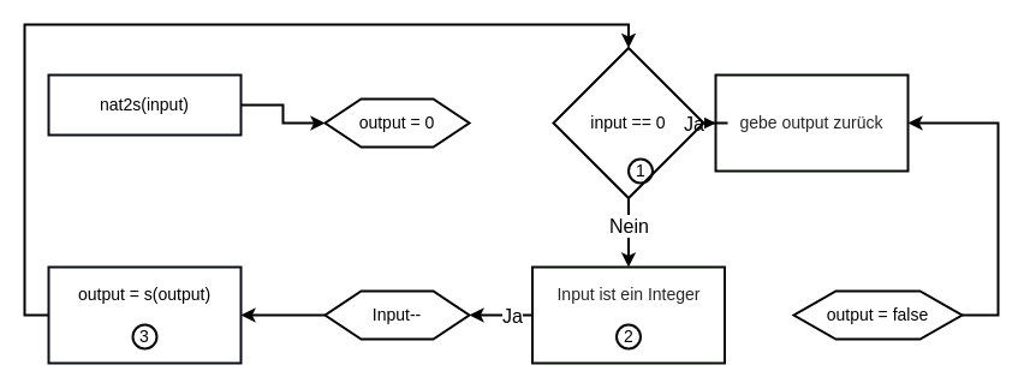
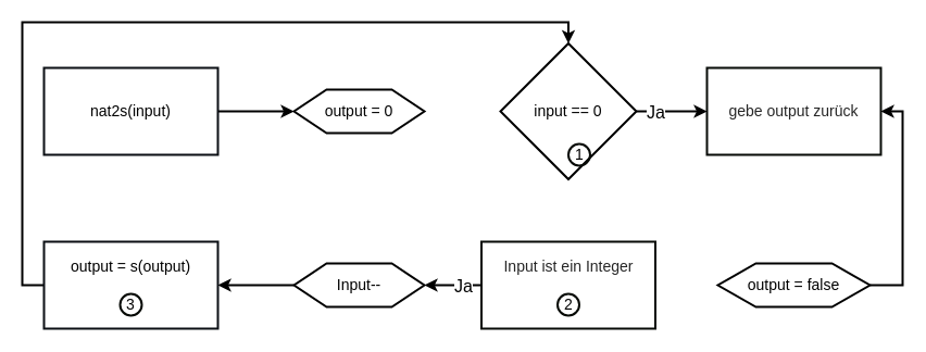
- <mxCell id="3" value="&lt;font style=&quot;font-size: 14px&quot;&gt;nat2s(input)&lt;/font&gt;" style="rounded=0;whiteSpace=wrap;html=1;strokeWidth=2;fillColor=none;strokeColor=#0B0F14;" parent="1" vertex="1"><mxGeometry x="40" y="62" width="160" height="50" as="geometry" /></mxCell>
+ <mxCell id="3" value="&lt;font style=&quot;font-size: 14px&quot;&gt;nat2s(input)&lt;/font&gt;" style="rounded=0;whiteSpace=wrap;html=1;strokeWidth=2;fillColor=none;strokeColor=#0B0F14;" parent="1" vertex="1"><mxGeometry x="40" y="62" width="160" height="80" as="geometry" /></mxCell>
- <mxCell id="4" value="&lt;span style=&quot;font-size: 14px&quot;&gt;&lt;font color=&quot;#262626&quot;&gt;gebe output zurück&lt;/font&gt;&lt;/span&gt;" style="rounded=0;whiteSpace=wrap;html=1;strokeWidth=2;fillColor=none;strokeColor=#070A06;" parent="1" vertex="1"><mxGeometry x="595" y="62" width="160" height="80" as="geometry" /></mxCell>
+ <mxCell id="4" value="&lt;span style=&quot;font-size: 14px&quot;&gt;&lt;font color=&quot;#262626&quot;&gt;gebe output zurück&lt;/font&gt;&lt;/span&gt;" style="rounded=0;whiteSpace=wrap;html=1;strokeWidth=2;fillColor=none;strokeColor=#070A06;" parent="1" vertex="1"><mxGeometry x="650" y="62" width="160" height="80" as="geometry" /></mxCell>
- <mxCell id="7" style="edgeStyle=orthogonalEdgeStyle;rounded=0;orthogonalLoop=1;jettySize=auto;html=1;strokeWidth=2;entryX=0.5;entryY=0;entryDx=0;entryDy=0;" parent="1" source="9" target="18" edge="1"><mxGeometry relative="1" as="geometry"><Array as="points"><mxPoint x="523" y="190" /><mxPoint x="523" y="190" /></Array><mxPoint x="730" y="242" as="targetPoint" /></mxGeometry></mxCell>
- <mxCell id="8" value="&lt;font style=&quot;font-size: 16px&quot;&gt;Nein&lt;/font&gt;" style="text;html=1;align=center;verticalAlign=middle;resizable=0;points=[];labelBackgroundColor=#ffffff;" parent="7" vertex="1" connectable="0"><mxGeometry x="-0.019" y="-3" relative="1" as="geometry"><mxPoint x="3" y="-5" as="offset" /></mxGeometry></mxCell>
